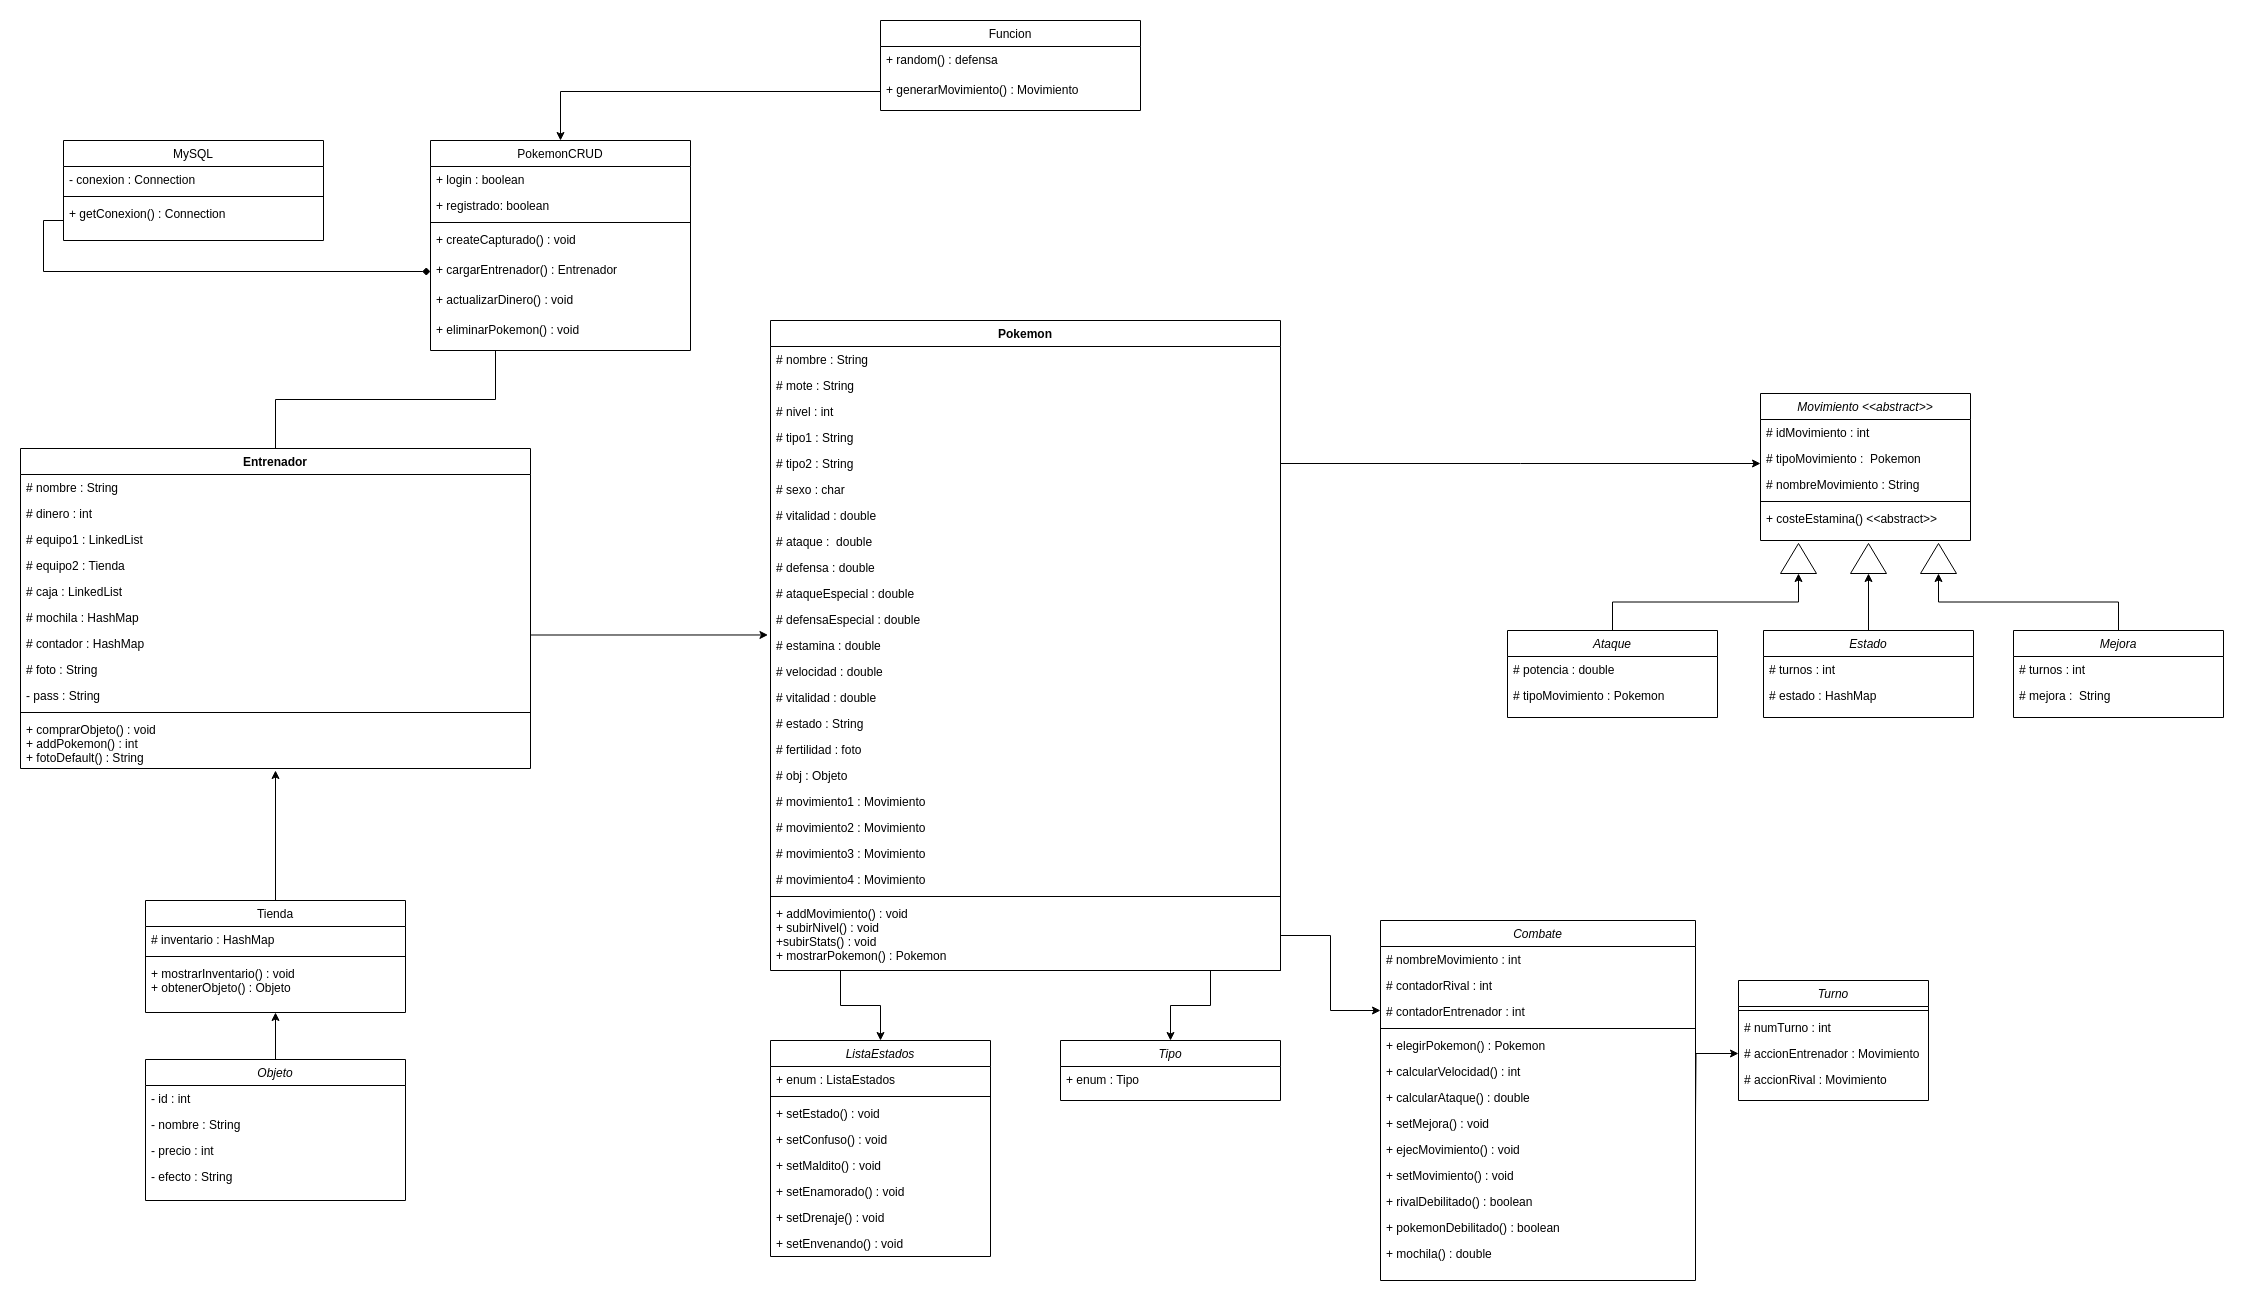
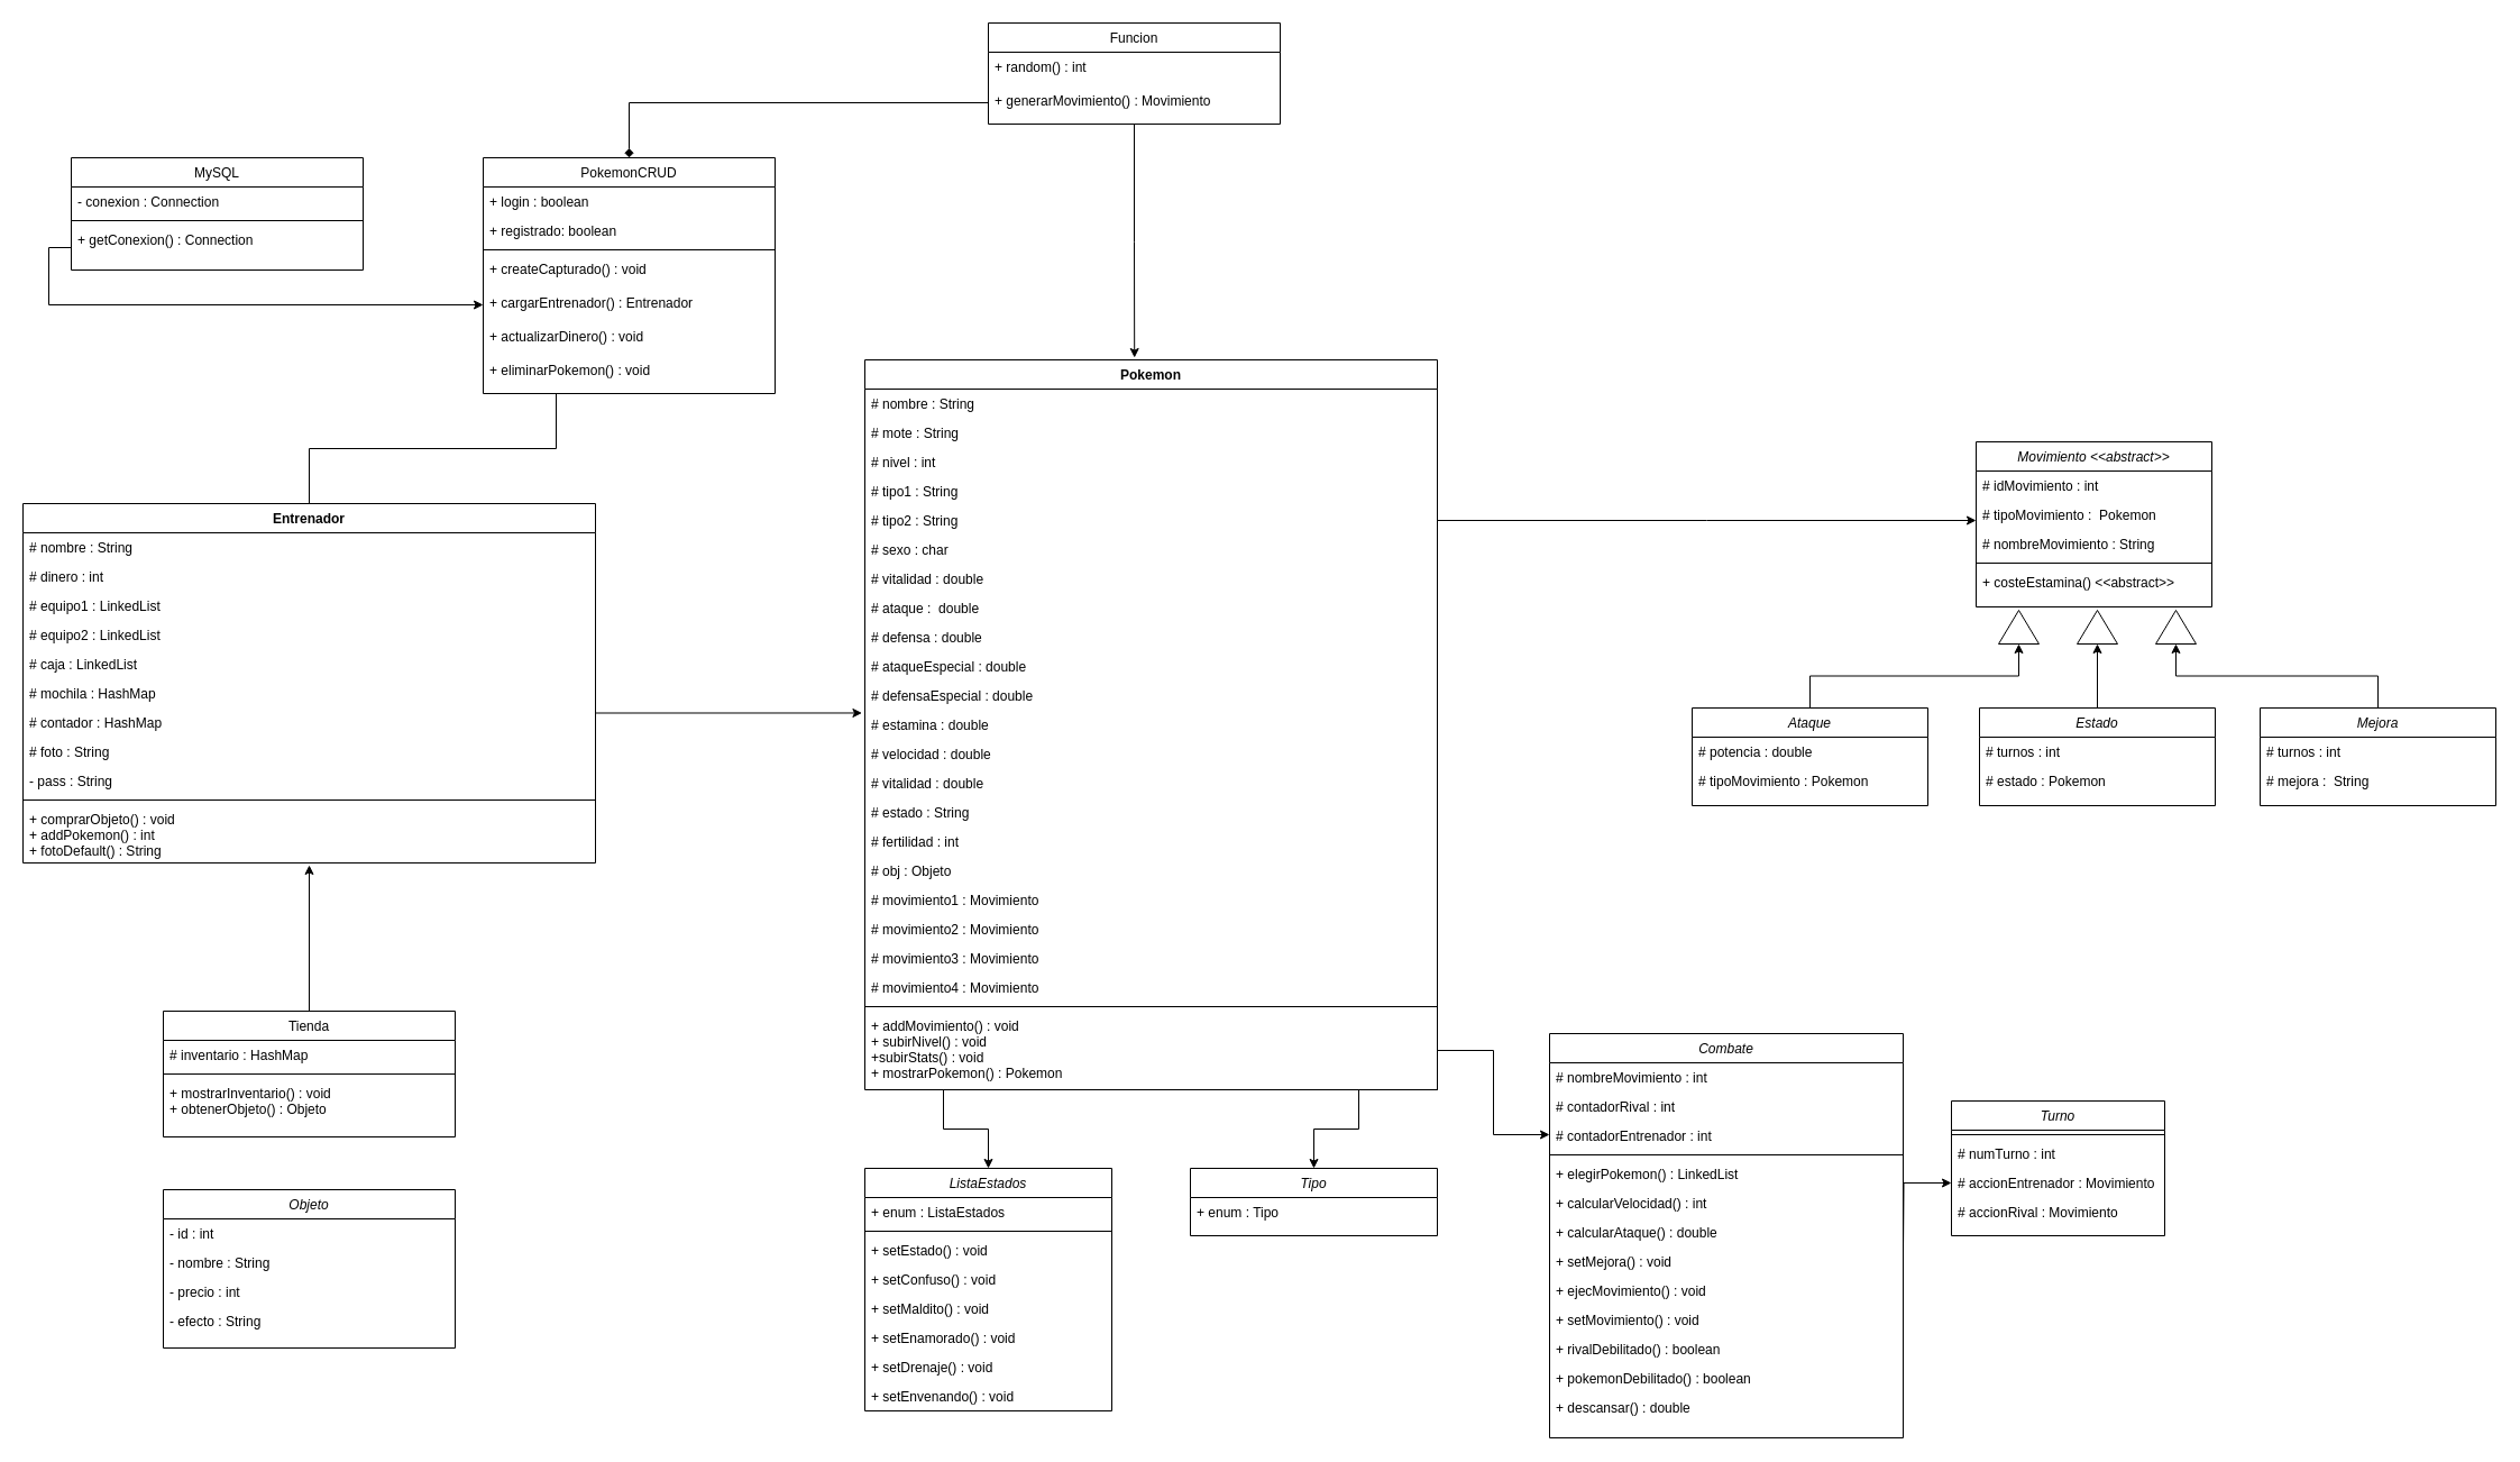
- <mxCell id="122" value="+ random() : defensa" style="text;strokeColor=none;fillColor=none;align=left;verticalAlign=top;spacingLeft=4;spacingRight=4;overflow=hidden;rotatable=0;points=[[0,0.5],[1,0.5]];portConstraint=eastwest;" vertex="1" parent="121"><mxGeometry y="26" width="260" height="30" as="geometry" /></mxCell>
+ <mxCell id="122" value="+ random() : int" style="text;strokeColor=none;fillColor=none;align=left;verticalAlign=top;spacingLeft=4;spacingRight=4;overflow=hidden;rotatable=0;points=[[0,0.5],[1,0.5]];portConstraint=eastwest;" vertex="1" parent="121"><mxGeometry y="26" width="260" height="30" as="geometry" /></mxCell>
- <mxCell id="124" style="edgeStyle=orthogonalEdgeStyle;rounded=0;orthogonalLoop=1;jettySize=auto;html=1;exitX=0;exitY=0.5;exitDx=0;exitDy=0;" edge="1" parent="1" source="123" target="111"><mxGeometry relative="1" as="geometry" /></mxCell>
+ <mxCell id="124" style="edgeStyle=orthogonalEdgeStyle;rounded=0;orthogonalLoop=1;jettySize=auto;html=1;exitX=0;exitY=0.5;exitDx=0;exitDy=0;endArrow=diamond;" edge="1" parent="1" source="123" target="111"><mxGeometry relative="1" as="geometry" /></mxCell>
+ <mxCell id="120" style="edgeStyle=orthogonalEdgeStyle;rounded=0;orthogonalLoop=1;jettySize=auto;html=1;exitX=0.5;exitY=1;exitDx=0;exitDy=0;entryX=0.471;entryY=-0.003;entryDx=0;entryDy=0;entryPerimeter=0;" edge="1" parent="1" source="121" target="39"><mxGeometry relative="1" as="geometry" /></mxCell>
- <mxCell id="119" style="edgeStyle=orthogonalEdgeStyle;rounded=0;orthogonalLoop=1;jettySize=auto;html=1;exitX=0;exitY=0.5;exitDx=0;exitDy=0;entryX=0;entryY=0.5;entryDx=0;entryDy=0;endArrow=diamond;" edge="1" parent="1" source="109" target="116"><mxGeometry relative="1" as="geometry" /></mxCell>
+ <mxCell id="119" style="edgeStyle=orthogonalEdgeStyle;rounded=0;orthogonalLoop=1;jettySize=auto;html=1;exitX=0;exitY=0.5;exitDx=0;exitDy=0;entryX=0;entryY=0.5;entryDx=0;entryDy=0;" edge="1" parent="1" source="109" target="116"><mxGeometry relative="1" as="geometry" /></mxCell>
- <mxCell id="31" value="# equipo2 : Tienda" style="text;align=left;verticalAlign=top;spacingLeft=4;spacingRight=4;overflow=hidden;rotatable=0;points=[[0,0.5],[1,0.5]];portConstraint=eastwest;" parent="27" vertex="1"><mxGeometry y="104" width="510" height="26" as="geometry" /></mxCell>
+ <mxCell id="31" value="# equipo2 : LinkedList" style="text;align=left;verticalAlign=top;spacingLeft=4;spacingRight=4;overflow=hidden;rotatable=0;points=[[0,0.5],[1,0.5]];portConstraint=eastwest;" parent="27" vertex="1"><mxGeometry y="104" width="510" height="26" as="geometry" /></mxCell>
- <mxCell id="78" value="# estado : HashMap" style="text;align=left;verticalAlign=top;spacingLeft=4;spacingRight=4;overflow=hidden;rotatable=0;points=[[0,0.5],[1,0.5]];portConstraint=eastwest;" parent="76" vertex="1"><mxGeometry y="52" width="210" height="26" as="geometry" /></mxCell>
+ <mxCell id="78" value="# estado : Pokemon" style="text;align=left;verticalAlign=top;spacingLeft=4;spacingRight=4;overflow=hidden;rotatable=0;points=[[0,0.5],[1,0.5]];portConstraint=eastwest;" parent="76" vertex="1"><mxGeometry y="52" width="210" height="26" as="geometry" /></mxCell>
- <mxCell id="56" value="# fertilidad : foto" style="text;align=left;verticalAlign=top;spacingLeft=4;spacingRight=4;overflow=hidden;rotatable=0;points=[[0,0.5],[1,0.5]];portConstraint=eastwest;" parent="39" vertex="1"><mxGeometry y="416" width="510" height="26" as="geometry" /></mxCell>
+ <mxCell id="56" value="# fertilidad : int" style="text;align=left;verticalAlign=top;spacingLeft=4;spacingRight=4;overflow=hidden;rotatable=0;points=[[0,0.5],[1,0.5]];portConstraint=eastwest;" parent="39" vertex="1"><mxGeometry y="416" width="510" height="26" as="geometry" /></mxCell>
- <mxCell id="65" style="edgeStyle=orthogonalEdgeStyle;rounded=0;orthogonalLoop=1;jettySize=auto;html=1;exitX=0.5;exitY=0;exitDx=0;exitDy=0;entryX=0.5;entryY=1;entryDx=0;entryDy=0;" parent="1" source="66" target="91" edge="1"><mxGeometry relative="1" as="geometry" /></mxCell>
- <mxCell id="7" value="+ elegirPokemon() : Pokemon" style="text;align=left;verticalAlign=top;spacingLeft=4;spacingRight=4;overflow=hidden;rotatable=0;points=[[0,0.5],[1,0.5]];portConstraint=eastwest;rounded=0;shadow=0;html=0;" vertex="1" parent="2"><mxGeometry y="112" width="315" height="26" as="geometry" /></mxCell>
+ <mxCell id="7" value="+ elegirPokemon() : LinkedList" style="text;align=left;verticalAlign=top;spacingLeft=4;spacingRight=4;overflow=hidden;rotatable=0;points=[[0,0.5],[1,0.5]];portConstraint=eastwest;rounded=0;shadow=0;html=0;" vertex="1" parent="2"><mxGeometry y="112" width="315" height="26" as="geometry" /></mxCell>
- <mxCell id="15" value="+ mochila() : double" style="text;align=left;verticalAlign=top;spacingLeft=4;spacingRight=4;overflow=hidden;rotatable=0;points=[[0,0.5],[1,0.5]];portConstraint=eastwest;rounded=0;shadow=0;html=0;" vertex="1" parent="2"><mxGeometry y="320" width="315" height="26" as="geometry" /></mxCell>
+ <mxCell id="15" value="+ descansar() : double" style="text;align=left;verticalAlign=top;spacingLeft=4;spacingRight=4;overflow=hidden;rotatable=0;points=[[0,0.5],[1,0.5]];portConstraint=eastwest;rounded=0;shadow=0;html=0;" vertex="1" parent="2"><mxGeometry y="320" width="315" height="26" as="geometry" /></mxCell>
